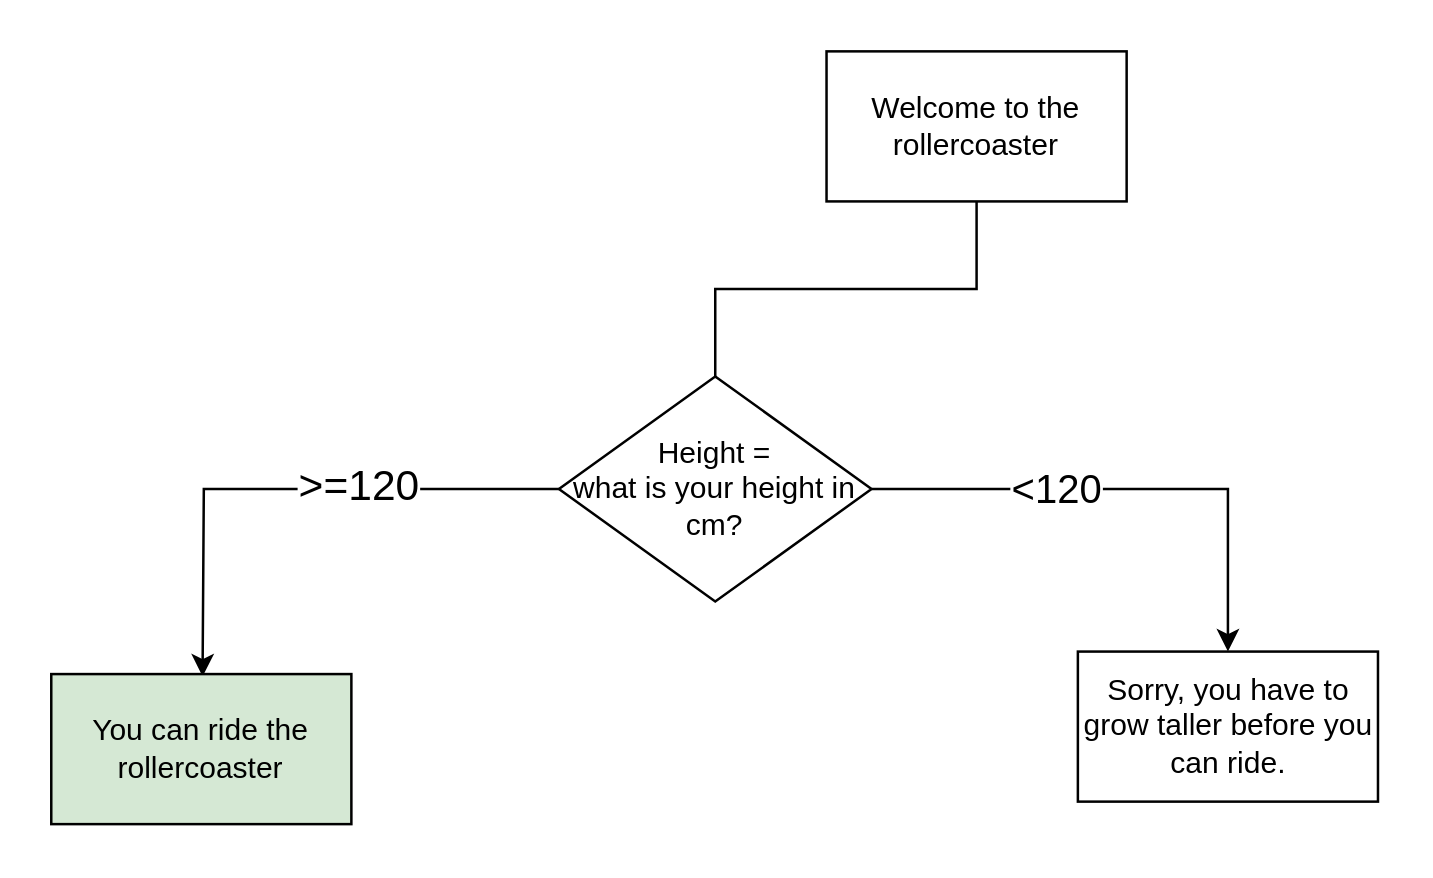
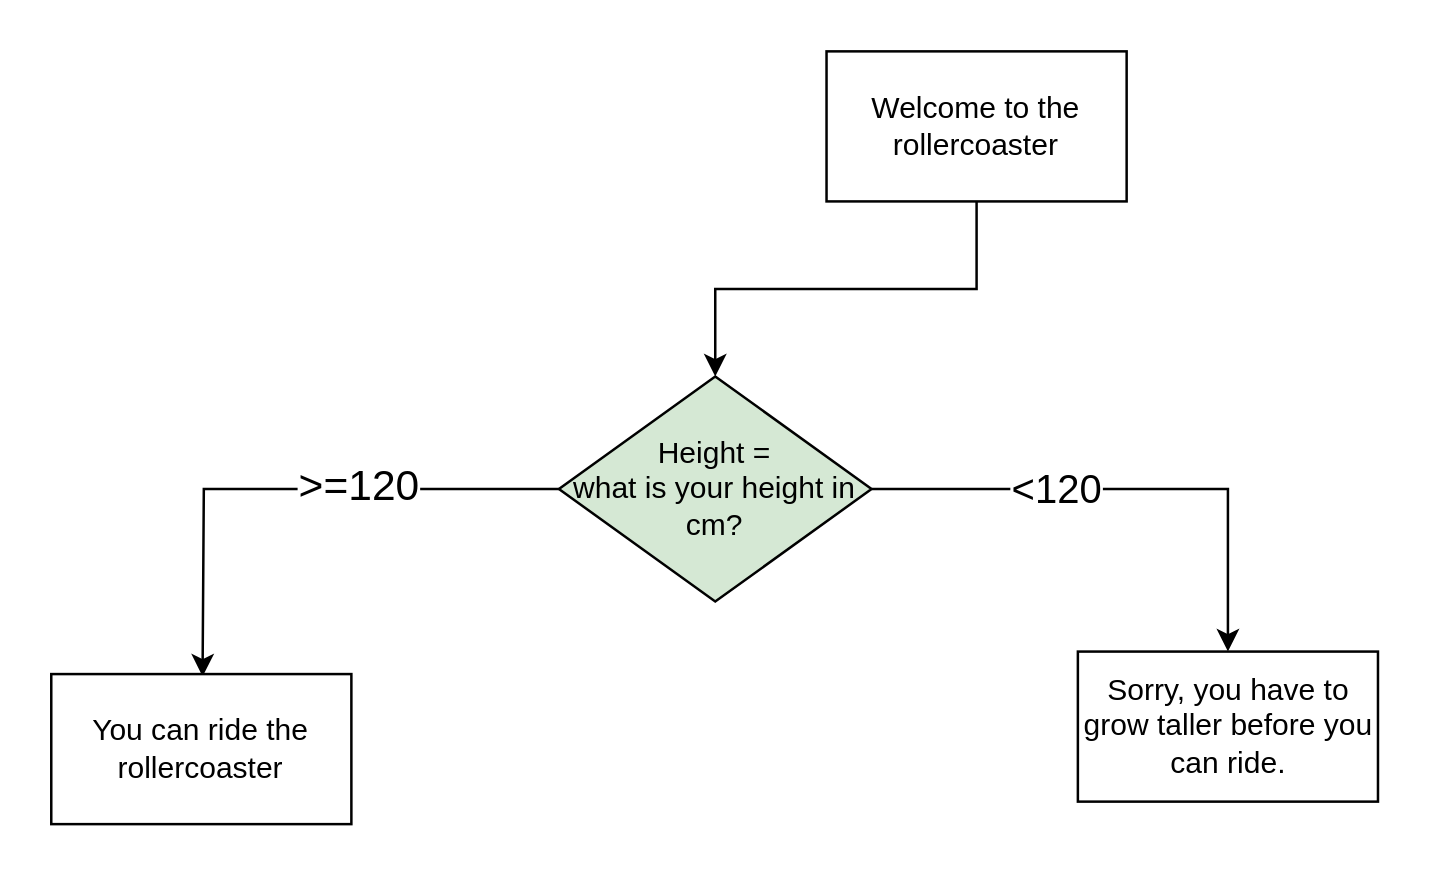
- <mxCell id="2" value="" style="edgeStyle=orthogonalEdgeStyle;rounded=0;orthogonalLoop=1;jettySize=auto;html=1;endArrow=none;" edge="1" parent="1" source="3" target="8"><mxGeometry relative="1" as="geometry" /></mxCell>
+ <mxCell id="2" value="" style="edgeStyle=orthogonalEdgeStyle;rounded=0;orthogonalLoop=1;jettySize=auto;html=1;" edge="1" parent="1" source="3" target="8"><mxGeometry relative="1" as="geometry" /></mxCell>
- <mxCell id="8" value="Height =&lt;div align=&quot;center&quot;&gt;&lt;font&gt;what is your height in cm?&lt;/font&gt;&lt;/div&gt;" style="rhombus;whiteSpace=wrap;html=1;rounded=0;align=center;" vertex="1" parent="1"><mxGeometry x="223" y="150" width="125" height="90" as="geometry" /></mxCell>
+ <mxCell id="8" value="Height =&lt;div align=&quot;center&quot;&gt;&lt;font&gt;what is your height in cm?&lt;/font&gt;&lt;/div&gt;" style="rhombus;whiteSpace=wrap;html=1;rounded=0;align=center;fillColor=#d5e8d4;" vertex="1" parent="1"><mxGeometry x="223" y="150" width="125" height="90" as="geometry" /></mxCell>
- <mxCell id="10" value="You can ride the rollercoaster" style="whiteSpace=wrap;html=1;rounded=0;fillColor=#d5e8d4;" vertex="1" parent="1"><mxGeometry x="20" y="269" width="120" height="60" as="geometry" /></mxCell>
+ <mxCell id="10" value="You can ride the rollercoaster" style="whiteSpace=wrap;html=1;rounded=0;" vertex="1" parent="1"><mxGeometry x="20" y="269" width="120" height="60" as="geometry" /></mxCell>
